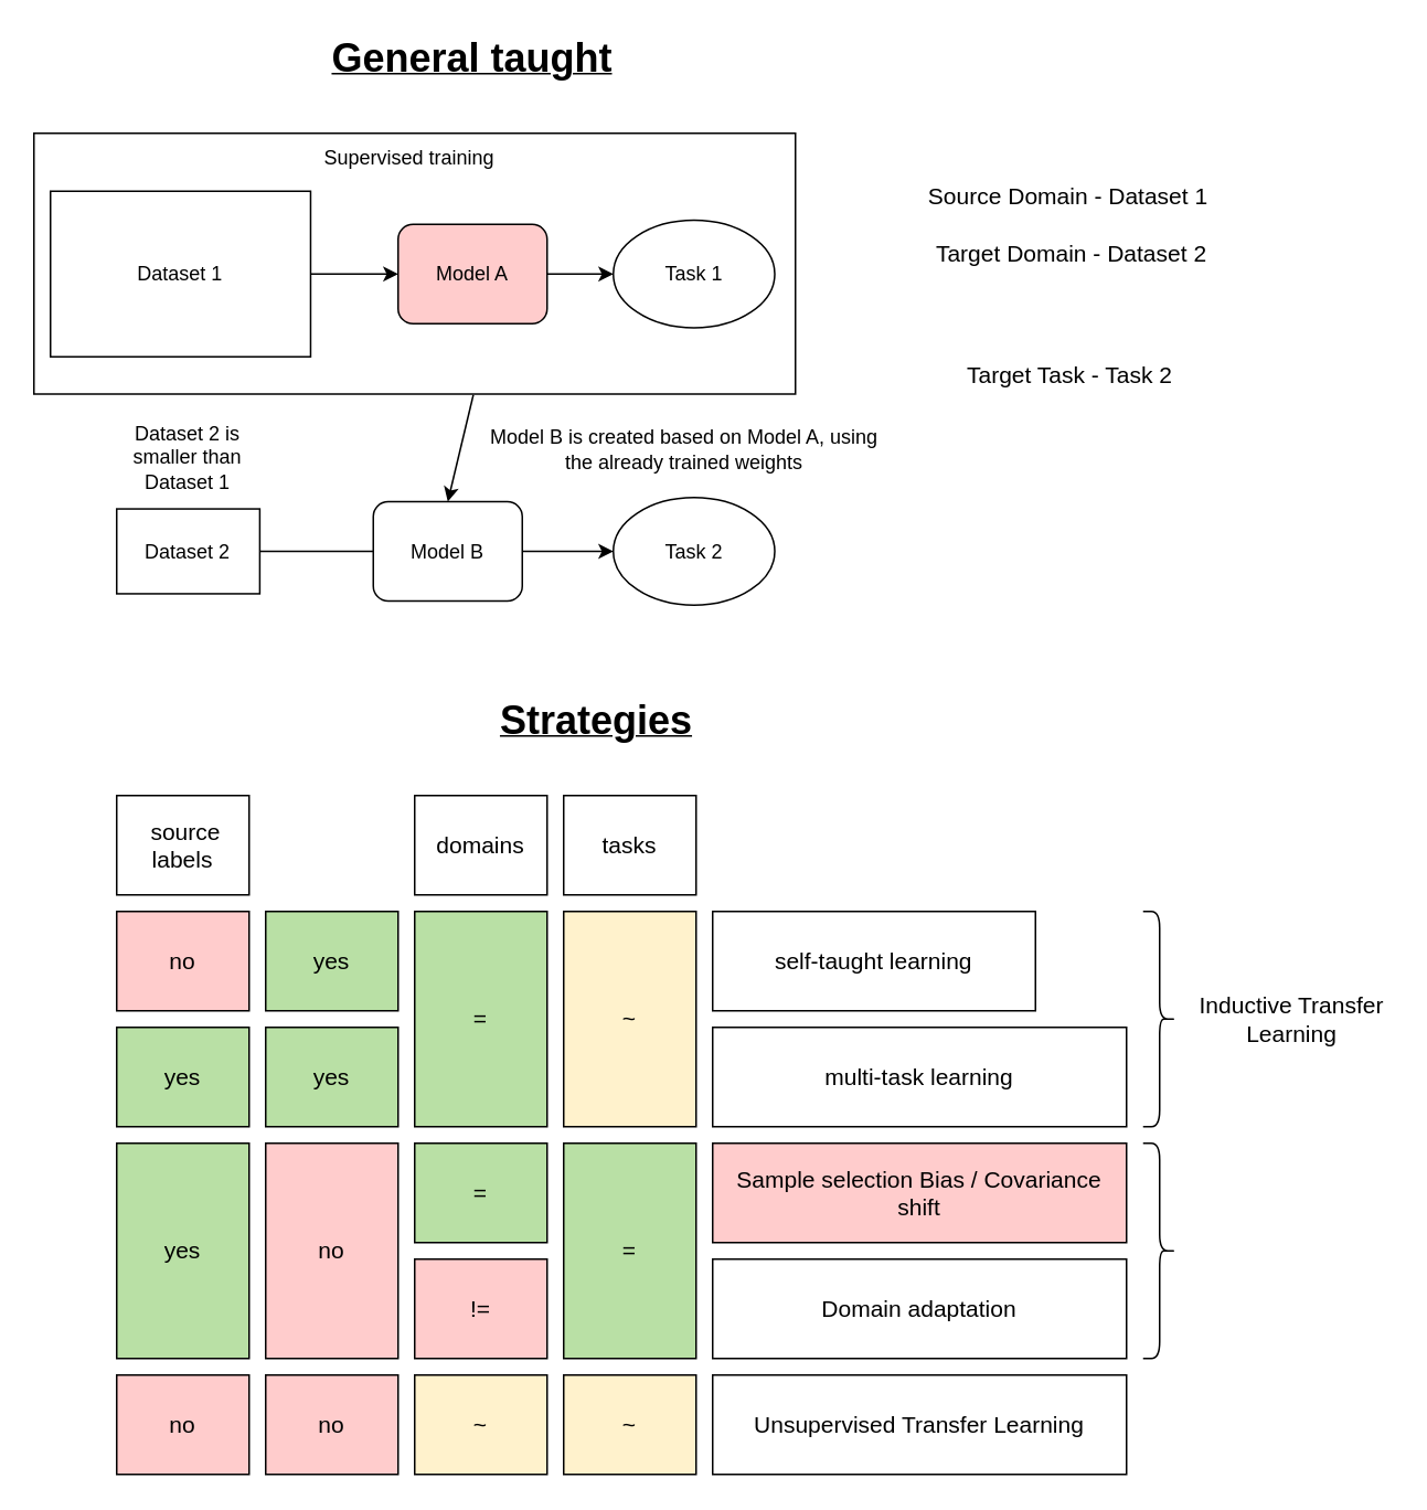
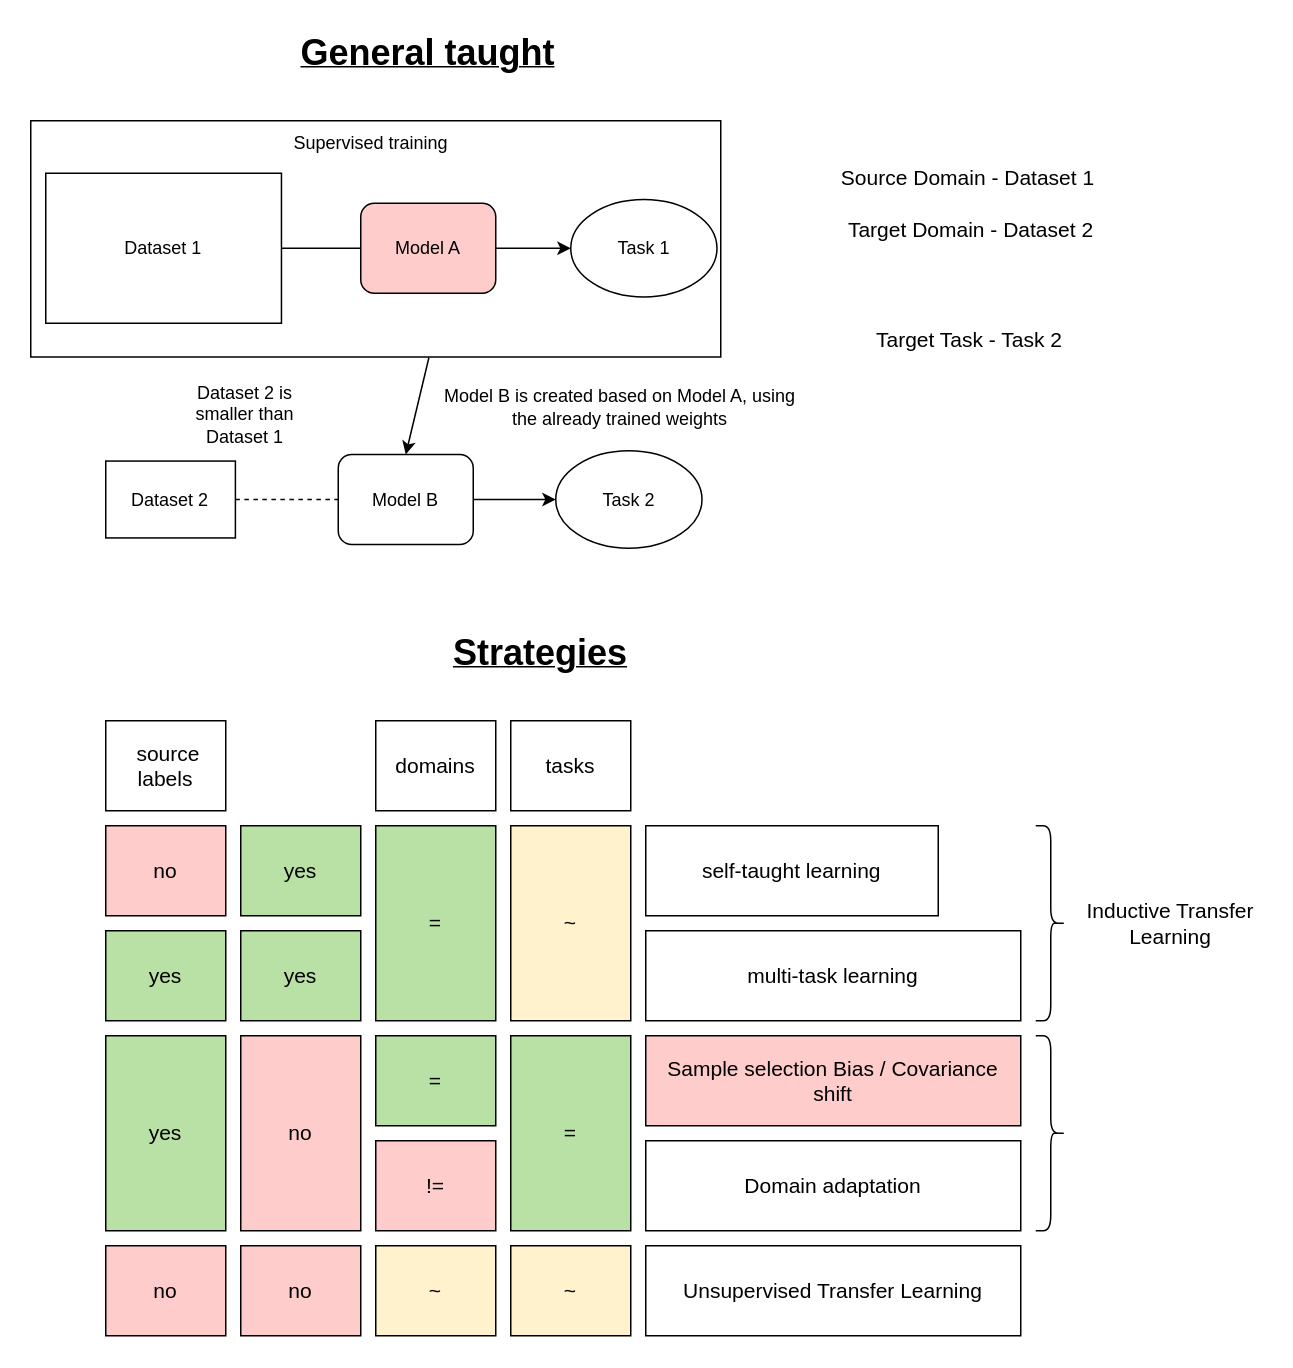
- <mxCell id="3" style="edgeStyle=orthogonalEdgeStyle;rounded=0;orthogonalLoop=1;jettySize=auto;html=1;entryX=0;entryY=0.5;entryDx=0;entryDy=0;" edge="1" parent="1" source="4" target="11"><mxGeometry relative="1" as="geometry" /></mxCell>
+ <mxCell id="3" style="edgeStyle=orthogonalEdgeStyle;rounded=0;orthogonalLoop=1;jettySize=auto;html=1;entryX=0;entryY=0.5;entryDx=0;entryDy=0;endArrow=none;" edge="1" parent="1" source="4" target="11"><mxGeometry relative="1" as="geometry" /></mxCell>
- <mxCell id="5" value="Task 1" style="ellipse;whiteSpace=wrap;html=1;" vertex="1" parent="1"><mxGeometry x="370" y="132.5" width="97.5" height="65" as="geometry" /></mxCell>
+ <mxCell id="5" value="Task 1" style="ellipse;whiteSpace=wrap;html=1;" vertex="1" parent="1"><mxGeometry x="380" y="132.5" width="97.5" height="65" as="geometry" /></mxCell>
- <mxCell id="16" value="Dataset 2 is smaller than Dataset 1" style="text;html=1;strokeColor=none;fillColor=none;align=center;verticalAlign=middle;whiteSpace=wrap;rounded=0;" vertex="1" parent="1"><mxGeometry x="61.25" y="252.51" width="103.93" height="47.49" as="geometry" /></mxCell>
+ <mxCell id="16" value="Dataset 2 is smaller than Dataset 1" style="text;html=1;strokeColor=none;fillColor=none;align=center;verticalAlign=middle;whiteSpace=wrap;rounded=0;" vertex="1" parent="1"><mxGeometry x="111.25" y="252.51" width="103.93" height="47.49" as="geometry" /></mxCell>
- <mxCell id="13" value="" style="edgeStyle=orthogonalEdgeStyle;rounded=0;orthogonalLoop=1;jettySize=auto;html=1;endArrow=none;" edge="1" parent="1" source="7" target="12"><mxGeometry relative="1" as="geometry"><mxPoint x="156.43" y="332.6" as="sourcePoint" /><mxPoint x="330" y="332.5" as="targetPoint" /></mxGeometry></mxCell>
+ <mxCell id="13" value="" style="edgeStyle=orthogonalEdgeStyle;rounded=0;orthogonalLoop=1;jettySize=auto;html=1;endArrow=none;dashed=1;" edge="1" parent="1" source="7" target="12"><mxGeometry relative="1" as="geometry"><mxPoint x="156.43" y="332.6" as="sourcePoint" /><mxPoint x="330" y="332.5" as="targetPoint" /></mxGeometry></mxCell>
